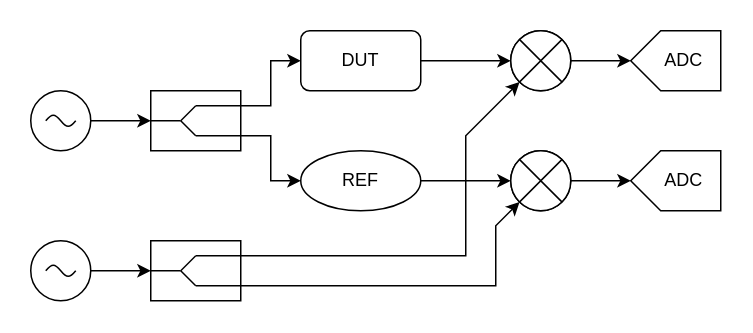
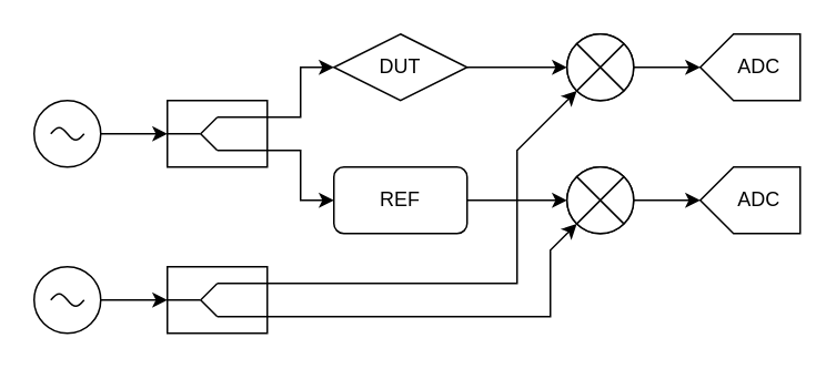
- <mxCell id="6" value="DUT" style="rounded=1;whiteSpace=wrap;html=1;" vertex="1" parent="1"><mxGeometry x="200" y="20" width="80" height="40" as="geometry" /></mxCell>
+ <mxCell id="6" value="DUT" style="rhombus;whiteSpace=wrap;html=1;" vertex="1" parent="1"><mxGeometry x="200" y="20" width="80" height="40" as="geometry" /></mxCell>
- <mxCell id="7" value="REF" style="ellipse;whiteSpace=wrap;html=1;" vertex="1" parent="1"><mxGeometry x="200" y="100" width="80" height="40" as="geometry" /></mxCell>
+ <mxCell id="7" value="REF" style="rounded=1;whiteSpace=wrap;html=1;" vertex="1" parent="1"><mxGeometry x="200" y="100" width="80" height="40" as="geometry" /></mxCell>
